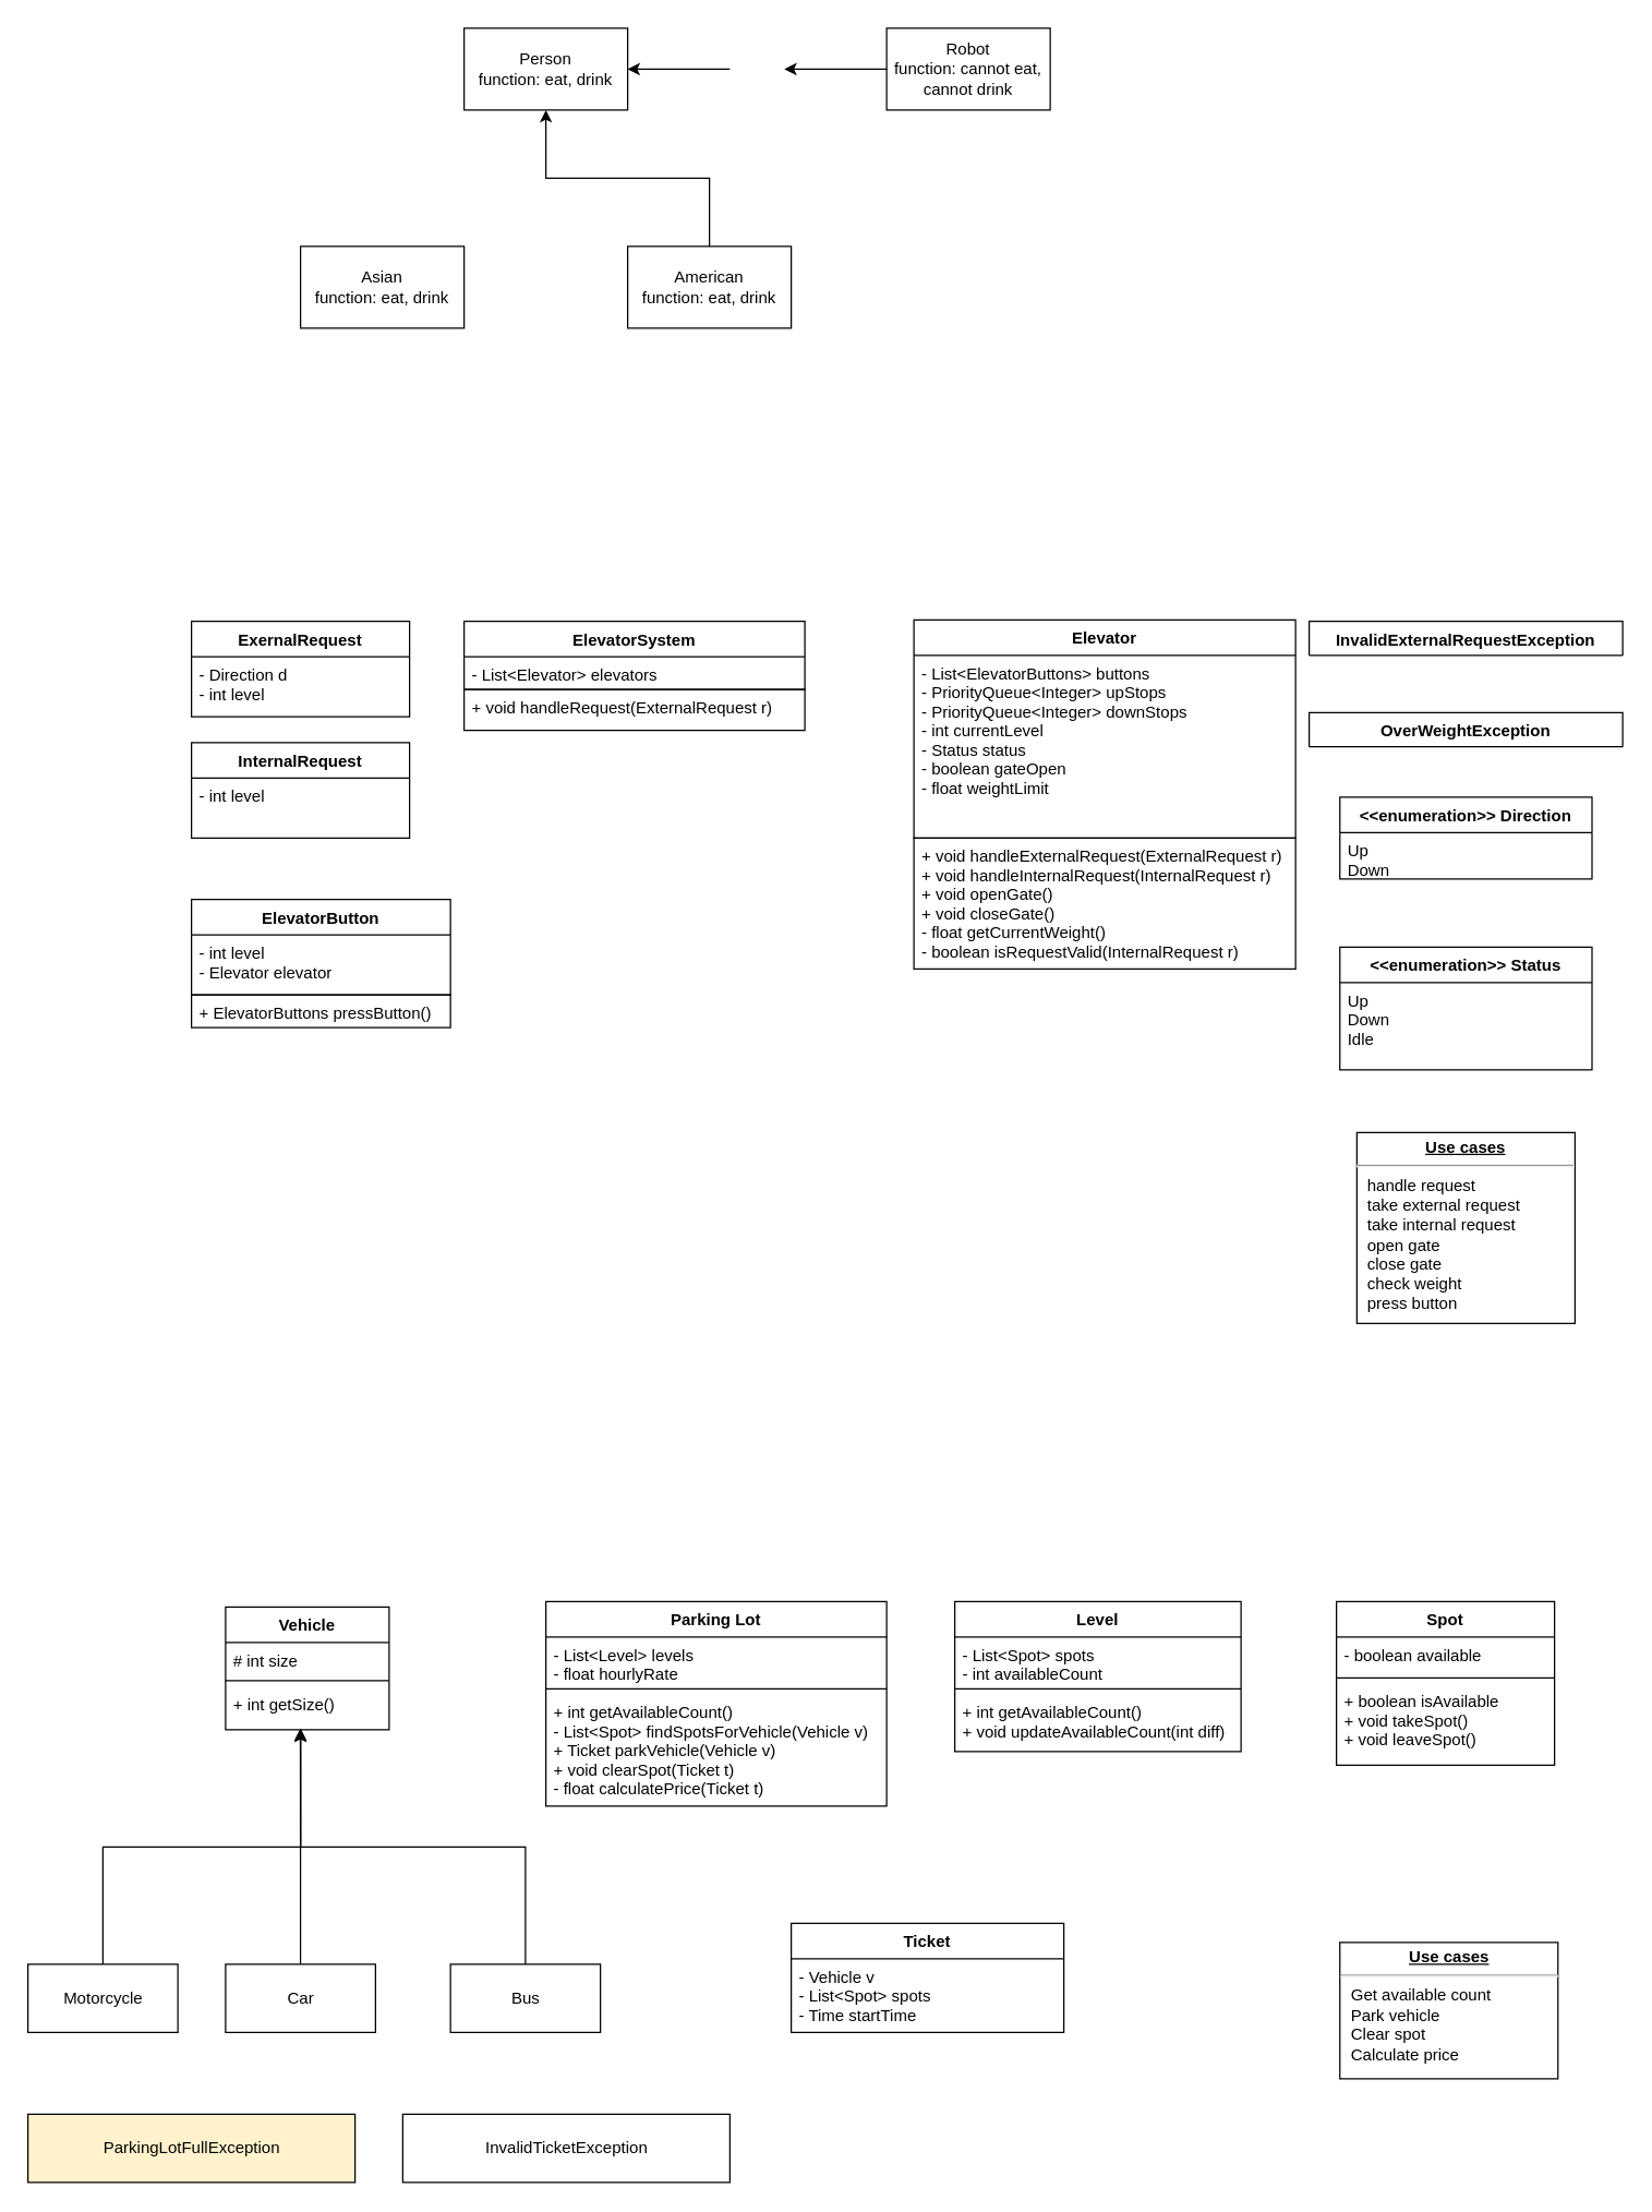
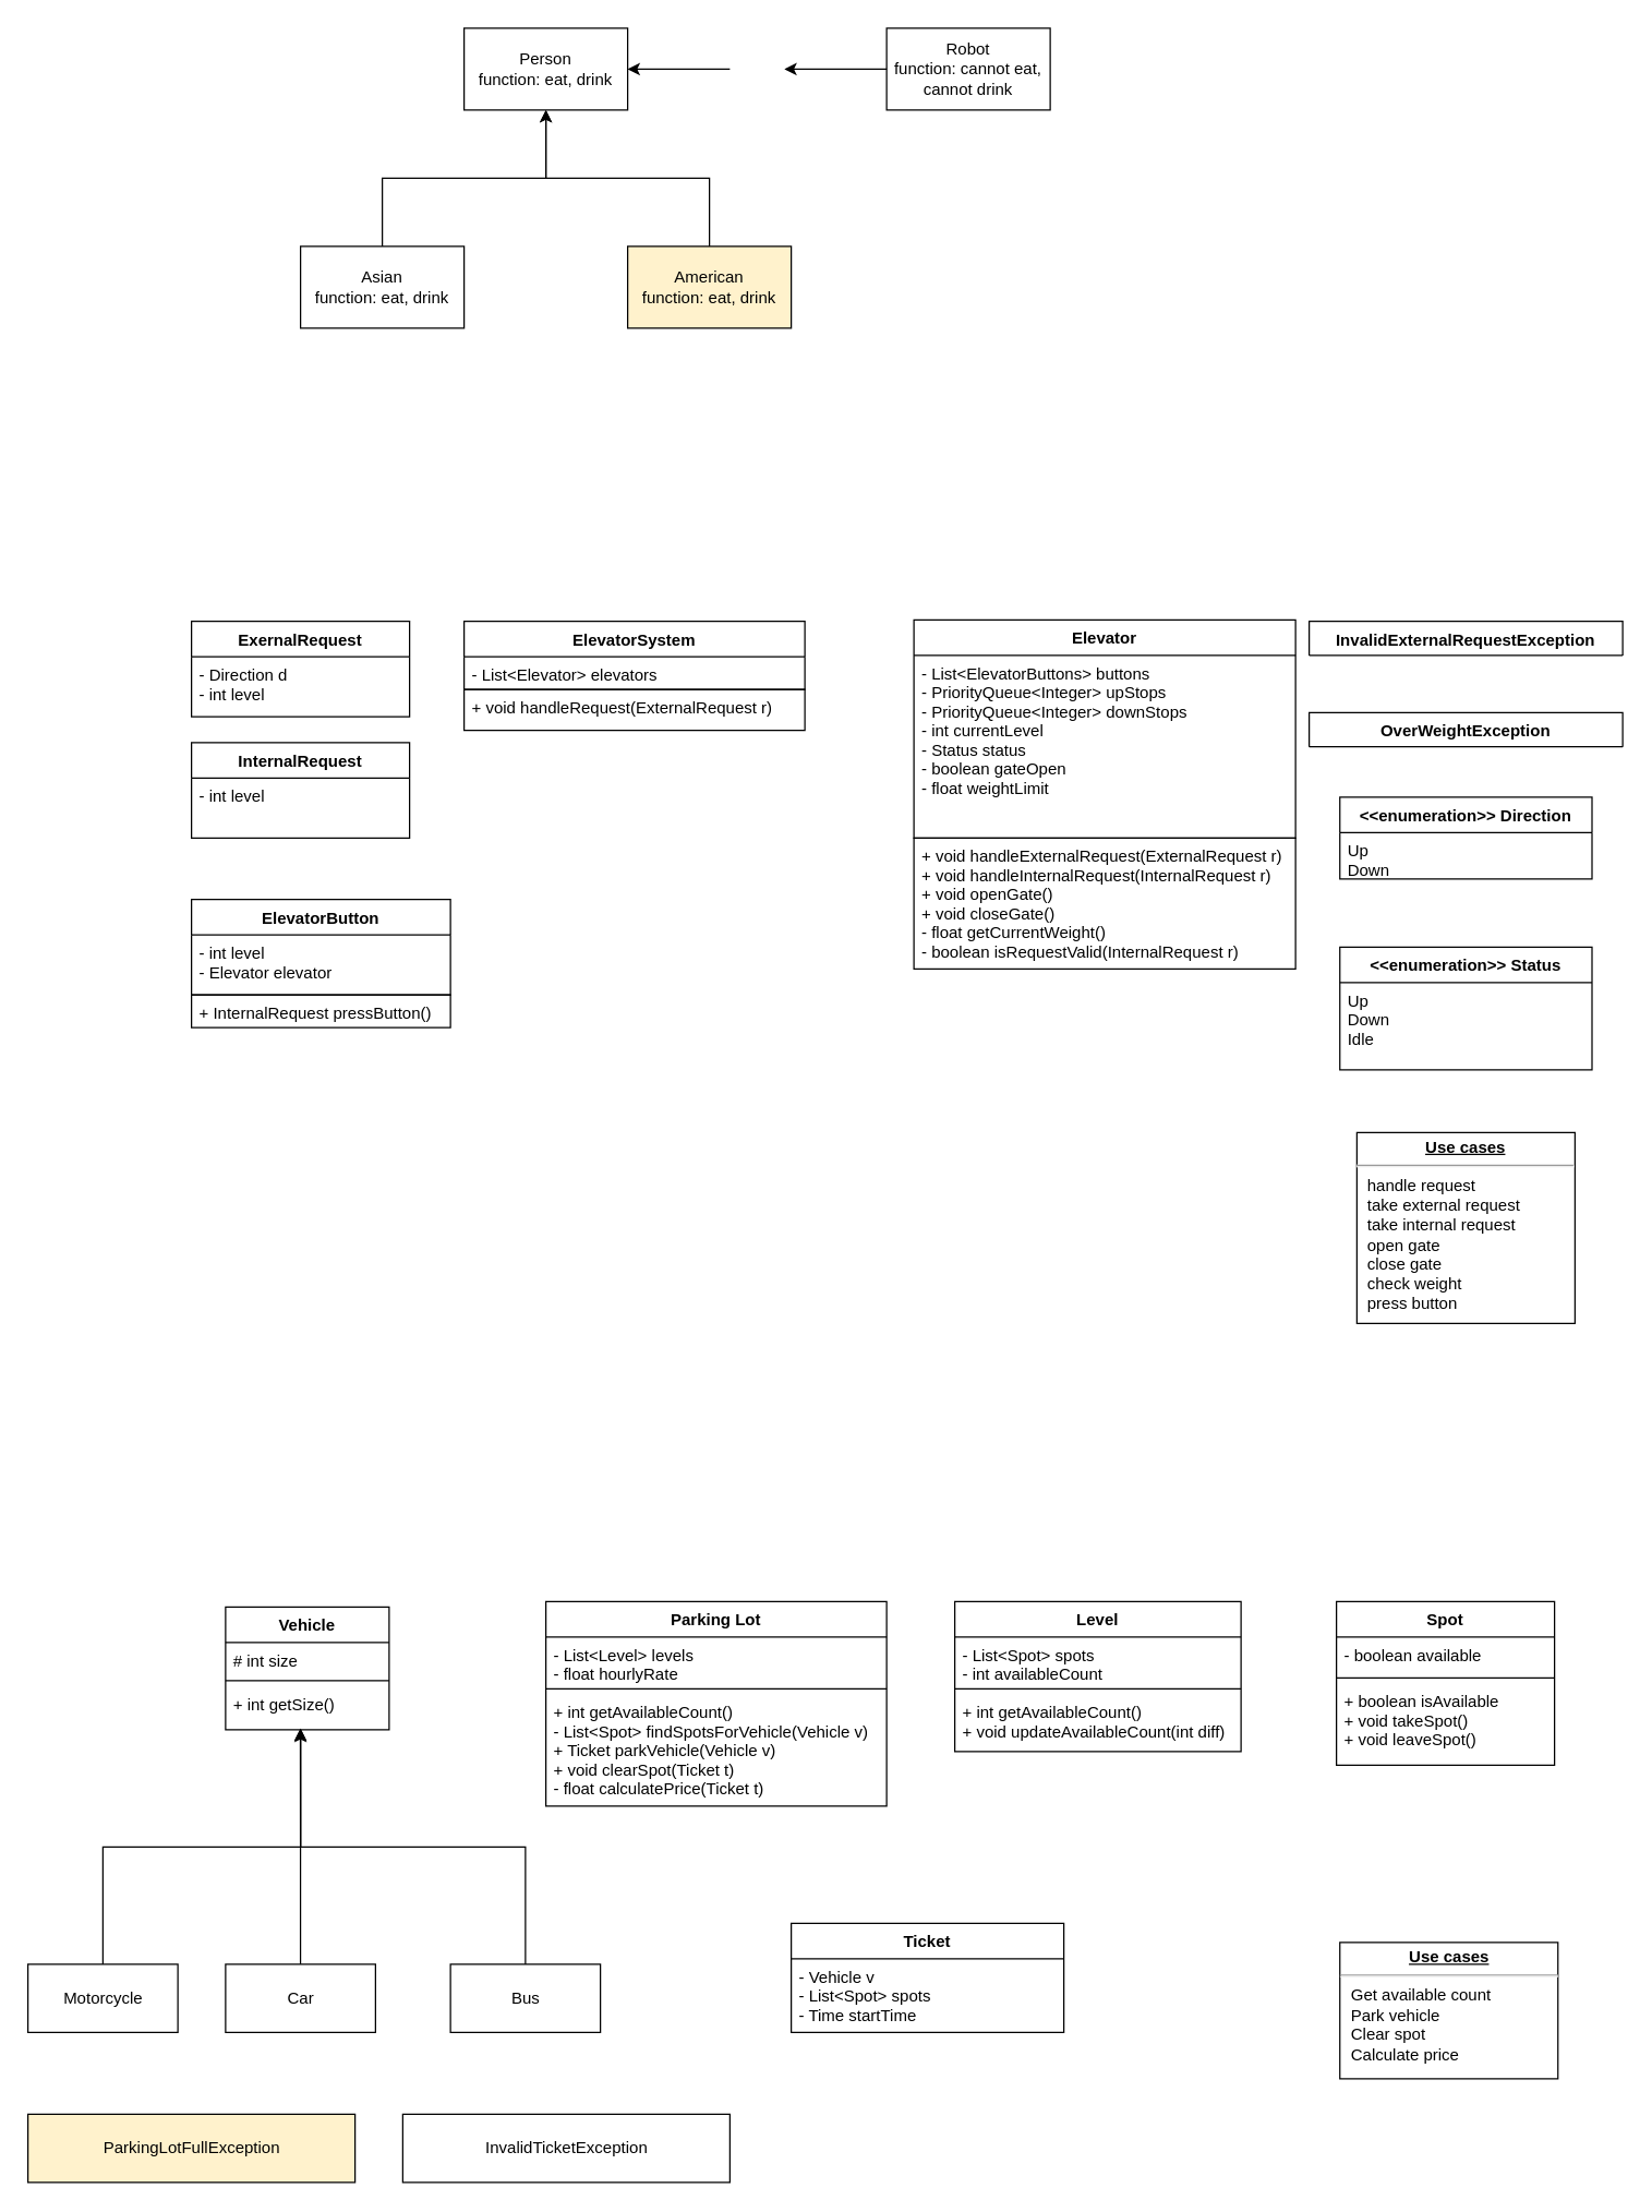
+ <mxCell id="3" style="edgeStyle=orthogonalEdgeStyle;rounded=0;orthogonalLoop=1;jettySize=auto;html=1;entryX=0.5;entryY=1;entryDx=0;entryDy=0;" parent="1" source="4" target="2" edge="1"><mxGeometry relative="1" as="geometry" /></mxCell>
- <mxCell id="6" value="American&lt;br&gt;function: eat, drink" style="rounded=0;whiteSpace=wrap;html=1;" parent="1" vertex="1"><mxGeometry x="460" y="180" width="120" height="60" as="geometry" /></mxCell>
+ <mxCell id="6" value="American&lt;br&gt;function: eat, drink" style="rounded=0;whiteSpace=wrap;html=1;fillColor=#fff2cc;" parent="1" vertex="1"><mxGeometry x="460" y="180" width="120" height="60" as="geometry" /></mxCell>
- <mxCell id="30" value="+ ElevatorButtons pressButton()" style="text;strokeColor=#000000;fillColor=none;align=left;verticalAlign=top;spacingLeft=4;spacingRight=4;overflow=hidden;rotatable=0;points=[[0,0.5],[1,0.5]];portConstraint=eastwest;" parent="1" vertex="1"><mxGeometry x="140" y="729" width="190" height="24" as="geometry" /></mxCell>
+ <mxCell id="30" value="+ InternalRequest pressButton()" style="text;strokeColor=#000000;fillColor=none;align=left;verticalAlign=top;spacingLeft=4;spacingRight=4;overflow=hidden;rotatable=0;points=[[0,0.5],[1,0.5]];portConstraint=eastwest;" parent="1" vertex="1"><mxGeometry x="140" y="729" width="190" height="24" as="geometry" /></mxCell>
